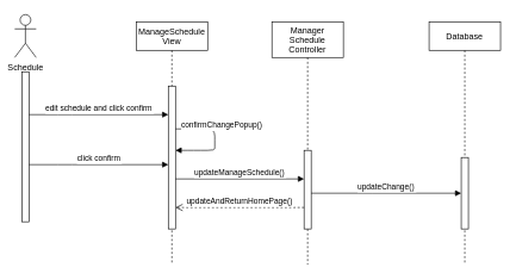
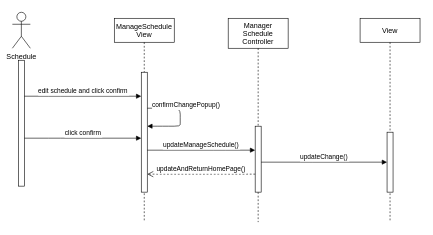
- <mxCell id="8" value="Database" style="shape=umlLifeline;perimeter=lifelinePerimeter;container=1;collapsible=0;recursiveResize=0;rounded=0;shadow=0;strokeWidth=1;" vertex="1" parent="1"><mxGeometry x="600" y="30" width="100" height="340" as="geometry" /></mxCell>
+ <mxCell id="8" value="View" style="shape=umlLifeline;perimeter=lifelinePerimeter;container=1;collapsible=0;recursiveResize=0;rounded=0;shadow=0;strokeWidth=1;" vertex="1" parent="1"><mxGeometry x="600" y="30" width="100" height="340" as="geometry" /></mxCell>
